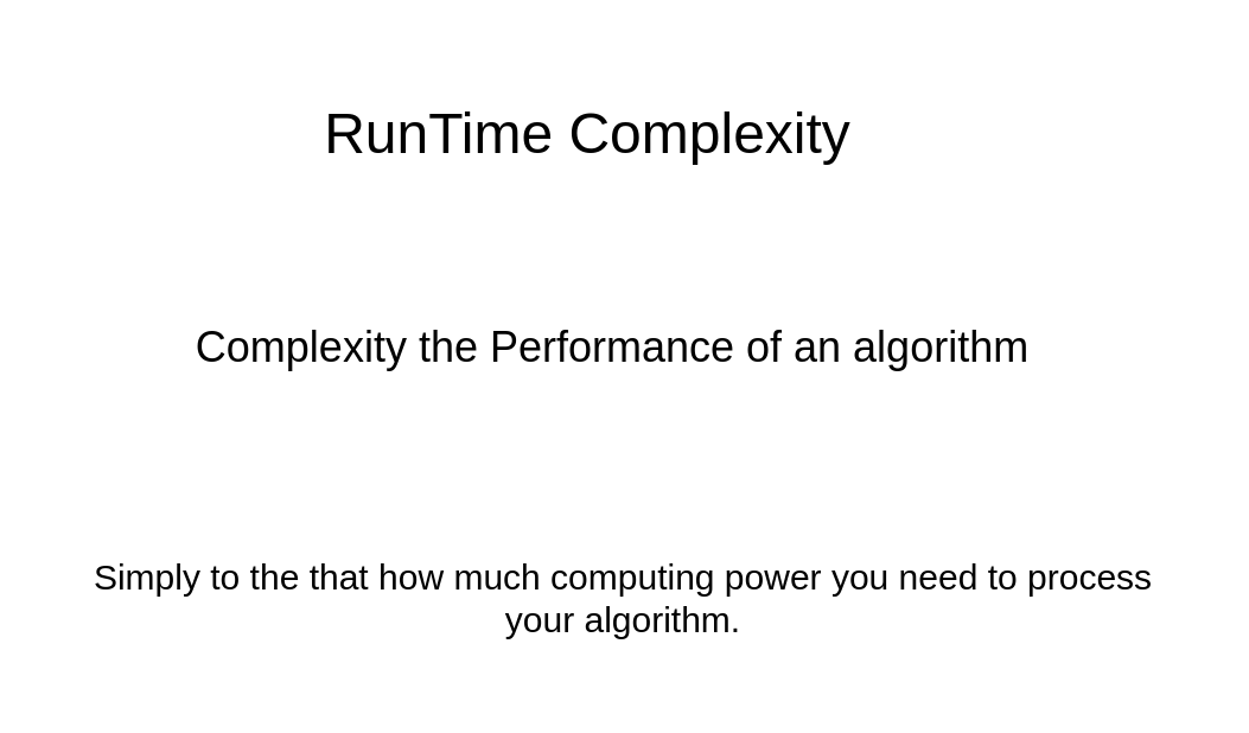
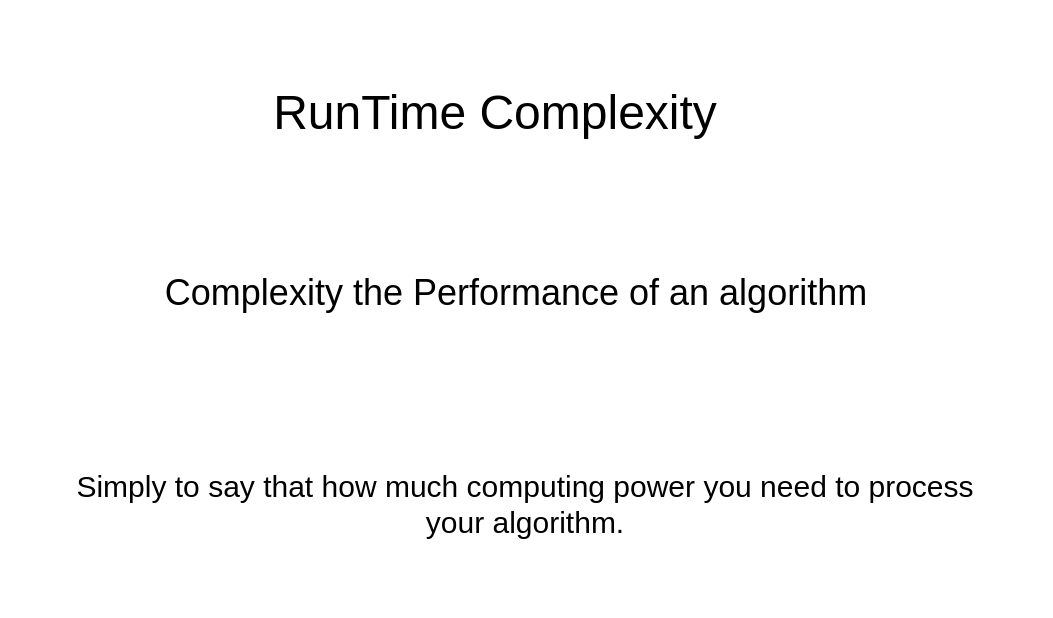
- <mxCell id="4" value="&lt;font style=&quot;font-size: 20px&quot;&gt;Simply to the that how much computing power you need to process&lt;br&gt;your algorithm.&lt;br&gt;&lt;/font&gt;" style="text;html=1;strokeColor=none;fillColor=none;align=center;verticalAlign=middle;whiteSpace=wrap;rounded=0;" vertex="1" parent="1"><mxGeometry x="20" y="280" width="660" height="110" as="geometry" /></mxCell>
+ <mxCell id="4" value="&lt;font style=&quot;font-size: 20px&quot;&gt;Simply to say that how much computing power you need to process&lt;br&gt;your algorithm.&lt;br&gt;&lt;/font&gt;" style="text;html=1;strokeColor=none;fillColor=none;align=center;verticalAlign=middle;whiteSpace=wrap;rounded=0;" vertex="1" parent="1"><mxGeometry x="20" y="280" width="660" height="110" as="geometry" /></mxCell>
